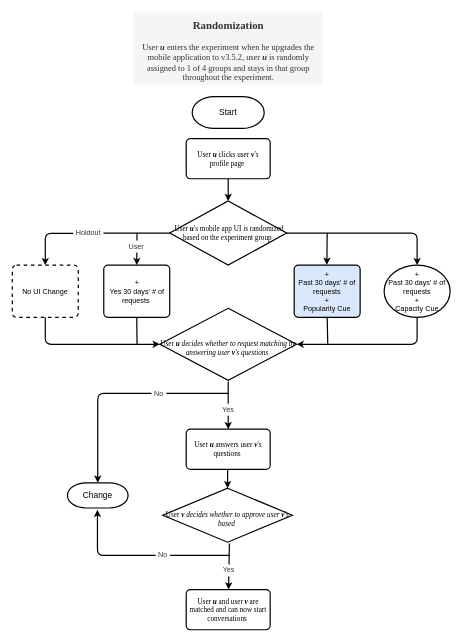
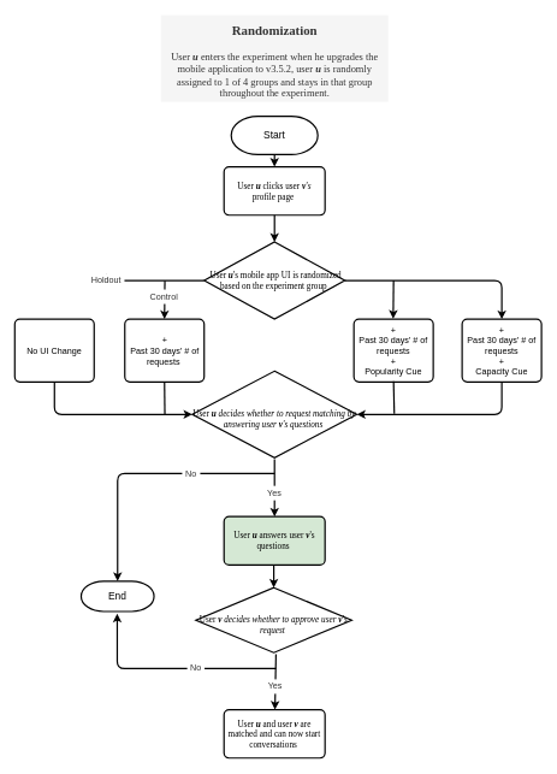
+ <mxCell id="4" value="" style="endArrow=classic;html=1;exitX=0.5;exitY=1;exitDx=0;exitDy=0;exitPerimeter=0;entryX=0.5;entryY=0;entryDx=0;entryDy=0;strokeWidth=2;" parent="1" source="2" target="3" edge="1"><mxGeometry width="50" height="50" relative="1" as="geometry"><mxPoint x="310" y="443" as="sourcePoint" /><mxPoint x="360" y="393" as="targetPoint" /></mxGeometry></mxCell>
- <mxCell id="8" value="" style="edgeStyle=segmentEdgeStyle;endArrow=classic;html=1;exitX=0;exitY=0.5;exitDx=0;exitDy=0;exitPerimeter=0;strokeWidth=2;entryX=0.5;entryY=0;entryDx=0;entryDy=0;" edge="1" parent="1" source="18" target="10"><mxGeometry width="50" height="50" relative="1" as="geometry"><mxPoint x="80" y="412.5" as="sourcePoint" /><mxPoint x="80" y="441" as="targetPoint" /></mxGeometry></mxCell>
- <mxCell id="19" value="User" style="text;html=1;align=center;verticalAlign=middle;whiteSpace=wrap;rounded=0;shadow=0;fillColor=#FFFFFF;strokeColor=none;fontColor=#333333;" vertex="1" parent="1"><mxGeometry x="201.5" y="400" width="50" height="20" as="geometry" /></mxCell>
+ <mxCell id="19" value="Control" style="text;html=1;align=center;verticalAlign=middle;whiteSpace=wrap;rounded=0;shadow=0;fillColor=#FFFFFF;strokeColor=none;fontColor=#333333;" vertex="1" parent="1"><mxGeometry x="201.5" y="400" width="50" height="20" as="geometry" /></mxCell>
- <mxCell id="10" value="No UI Change" style="rounded=1;whiteSpace=wrap;html=1;absoluteArcSize=1;arcSize=14;strokeWidth=2;shadow=0;dashed=1;" vertex="1" parent="1"><mxGeometry x="20" y="441" width="110" height="87" as="geometry" /></mxCell>
+ <mxCell id="10" value="No UI Change" style="rounded=1;whiteSpace=wrap;html=1;absoluteArcSize=1;arcSize=14;strokeWidth=2;shadow=0;" vertex="1" parent="1"><mxGeometry x="20" y="441" width="110" height="87" as="geometry" /></mxCell>
- <mxCell id="11" value="+ &lt;br&gt;Yes 30 days' # of requests&amp;nbsp;" style="rounded=1;whiteSpace=wrap;html=1;absoluteArcSize=1;arcSize=14;strokeWidth=2;shadow=0;" vertex="1" parent="1"><mxGeometry x="172.5" y="441" width="110" height="87" as="geometry" /></mxCell>
+ <mxCell id="11" value="+ &lt;br&gt;Past 30 days' # of requests&amp;nbsp;" style="rounded=1;whiteSpace=wrap;html=1;absoluteArcSize=1;arcSize=14;strokeWidth=2;shadow=0;" vertex="1" parent="1"><mxGeometry x="172.5" y="441" width="110" height="87" as="geometry" /></mxCell>
- <mxCell id="12" value="+ &lt;br&gt;Past 30 days' # of requests &lt;br&gt;+ &lt;br&gt;Popularity Cue" style="rounded=1;whiteSpace=wrap;html=1;absoluteArcSize=1;arcSize=14;strokeWidth=2;shadow=0;fillColor=#dae8fc;" vertex="1" parent="1"><mxGeometry x="490" y="441" width="110" height="87" as="geometry" /></mxCell>
+ <mxCell id="12" value="+ &lt;br&gt;Past 30 days' # of requests &lt;br&gt;+ &lt;br&gt;Popularity Cue" style="rounded=1;whiteSpace=wrap;html=1;absoluteArcSize=1;arcSize=14;strokeWidth=2;shadow=0;" vertex="1" parent="1"><mxGeometry x="490" y="441" width="110" height="87" as="geometry" /></mxCell>
- <mxCell id="13" value="+ &lt;br&gt;Past 30 days' # of requests &lt;br&gt;+ &lt;br&gt;Capacity Cue" style="ellipse;whiteSpace=wrap;html=1;absoluteArcSize=1;arcSize=14;strokeWidth=2;shadow=0;" vertex="1" parent="1"><mxGeometry x="640" y="441" width="110" height="87" as="geometry" /></mxCell>
+ <mxCell id="13" value="+ &lt;br&gt;Past 30 days' # of requests &lt;br&gt;+ &lt;br&gt;Capacity Cue" style="rounded=1;whiteSpace=wrap;html=1;absoluteArcSize=1;arcSize=14;strokeWidth=2;shadow=0;" vertex="1" parent="1"><mxGeometry x="640" y="441" width="110" height="87" as="geometry" /></mxCell>
- <mxCell id="29" value="&lt;span style=&quot;font-family: &amp;#34;georgia&amp;#34;&quot;&gt;User&amp;nbsp;&lt;/span&gt;&lt;i style=&quot;font-family: &amp;#34;georgia&amp;#34;&quot;&gt;&lt;b&gt;u&lt;/b&gt;&lt;/i&gt;&lt;span style=&quot;font-family: &amp;#34;georgia&amp;#34;&quot;&gt;&amp;nbsp;answers user &lt;b&gt;&lt;i&gt;v&lt;/i&gt;&lt;/b&gt;'s questions&amp;nbsp;&lt;/span&gt;" style="rounded=1;whiteSpace=wrap;html=1;absoluteArcSize=1;arcSize=14;strokeWidth=2;" vertex="1" parent="1"><mxGeometry x="310" y="714.5" width="140" height="67" as="geometry" /></mxCell>
+ <mxCell id="29" value="&lt;span style=&quot;font-family: &amp;#34;georgia&amp;#34;&quot;&gt;User&amp;nbsp;&lt;/span&gt;&lt;i style=&quot;font-family: &amp;#34;georgia&amp;#34;&quot;&gt;&lt;b&gt;u&lt;/b&gt;&lt;/i&gt;&lt;span style=&quot;font-family: &amp;#34;georgia&amp;#34;&quot;&gt;&amp;nbsp;answers user &lt;b&gt;&lt;i&gt;v&lt;/i&gt;&lt;/b&gt;'s questions&amp;nbsp;&lt;/span&gt;" style="rounded=1;whiteSpace=wrap;html=1;absoluteArcSize=1;arcSize=14;strokeWidth=2;fillColor=#d5e8d4;" vertex="1" parent="1"><mxGeometry x="310" y="714.5" width="140" height="67" as="geometry" /></mxCell>
- <mxCell id="25" value="&lt;font style=&quot;font-size: 14px&quot;&gt;Change&lt;/font&gt;" style="strokeWidth=2;html=1;shape=mxgraph.flowchart.terminator;whiteSpace=wrap;" vertex="1" parent="1"><mxGeometry x="112" y="804" width="101" height="42" as="geometry" /></mxCell>
+ <mxCell id="25" value="&lt;font style=&quot;font-size: 14px&quot;&gt;End&lt;/font&gt;" style="strokeWidth=2;html=1;shape=mxgraph.flowchart.terminator;whiteSpace=wrap;" vertex="1" parent="1"><mxGeometry x="112" y="804" width="101" height="42" as="geometry" /></mxCell>
- <mxCell id="30" value="&lt;font face=&quot;Georgia&quot;&gt;&lt;br&gt;User &lt;i&gt;&lt;b&gt;v&amp;nbsp;&lt;/b&gt;decides whether to approve user&amp;nbsp;&lt;b&gt;v&lt;/b&gt;'s based&lt;/i&gt;&amp;nbsp;&lt;/font&gt;" style="strokeWidth=2;html=1;shape=mxgraph.flowchart.decision;whiteSpace=wrap;" vertex="1" parent="1"><mxGeometry x="271" y="813" width="216" height="90" as="geometry" /></mxCell>
+ <mxCell id="30" value="&lt;font face=&quot;Georgia&quot;&gt;&lt;br&gt;User &lt;i&gt;&lt;b&gt;v&amp;nbsp;&lt;/b&gt;decides whether to approve user&amp;nbsp;&lt;b&gt;v&lt;/b&gt;'s request&lt;/i&gt;&amp;nbsp;&lt;/font&gt;" style="strokeWidth=2;html=1;shape=mxgraph.flowchart.decision;whiteSpace=wrap;" vertex="1" parent="1"><mxGeometry x="271" y="813" width="216" height="90" as="geometry" /></mxCell>
